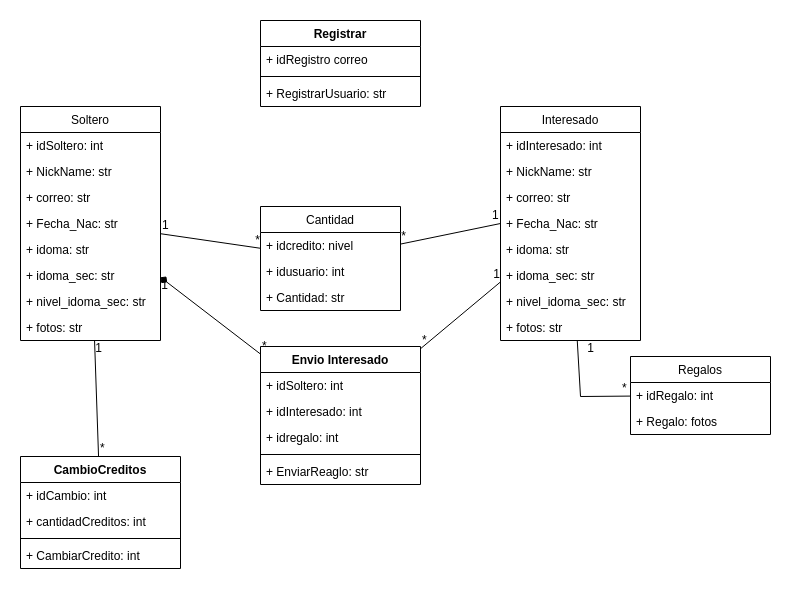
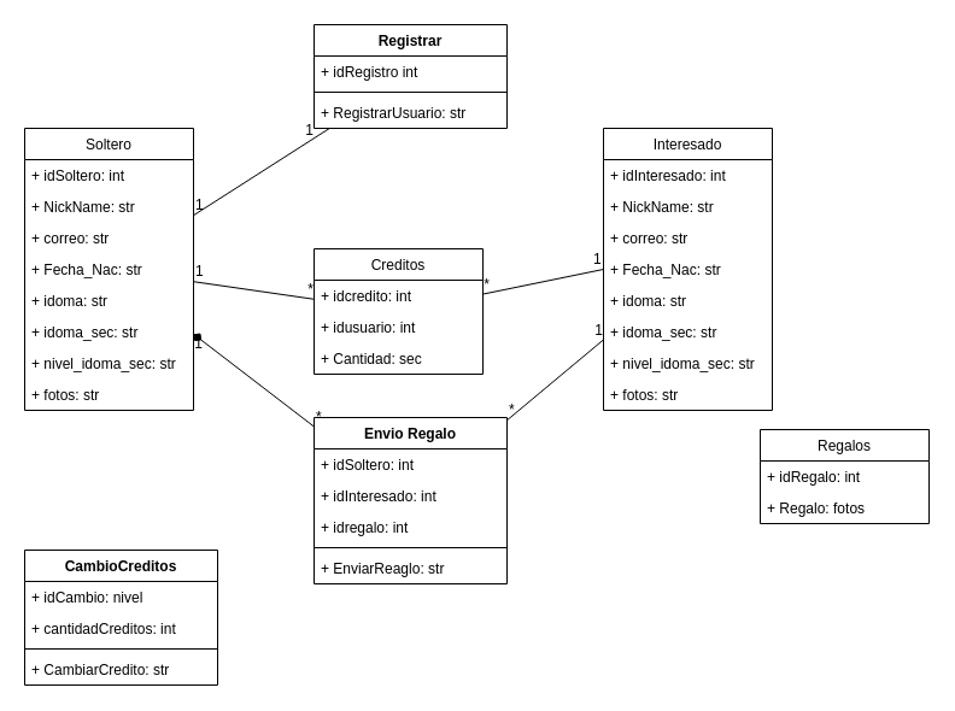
- <mxCell id="49" value="+ idRegistro correo" style="text;strokeColor=none;fillColor=none;align=left;verticalAlign=top;spacingLeft=4;spacingRight=4;overflow=hidden;rotatable=0;points=[[0,0.5],[1,0.5]];portConstraint=eastwest;" vertex="1" parent="48"><mxGeometry y="26" width="160" height="26" as="geometry" /></mxCell>
+ <mxCell id="49" value="+ idRegistro int" style="text;strokeColor=none;fillColor=none;align=left;verticalAlign=top;spacingLeft=4;spacingRight=4;overflow=hidden;rotatable=0;points=[[0,0.5],[1,0.5]];portConstraint=eastwest;" vertex="1" parent="48"><mxGeometry y="26" width="160" height="26" as="geometry" /></mxCell>
+ <mxCell id="52" value="" style="endArrow=none;html=1;rounded=0;targetPerimeterSpacing=0;strokeWidth=1;" edge="1" parent="1" source="2" target="48"><mxGeometry relative="1" as="geometry"><mxPoint x="160" y="116" as="sourcePoint" /><mxPoint x="320" y="116" as="targetPoint" /></mxGeometry></mxCell>
+ <mxCell id="53" value="1" style="resizable=0;html=1;align=left;verticalAlign=bottom;" connectable="0" vertex="1" parent="52"><mxGeometry x="-1" relative="1" as="geometry" /></mxCell>
+ <mxCell id="54" value="1" style="resizable=0;html=1;align=right;verticalAlign=bottom;" connectable="0" vertex="1" parent="52"><mxGeometry x="1" relative="1" as="geometry"><mxPoint x="-13" y="10" as="offset" /></mxGeometry></mxCell>
- <mxCell id="23" value="Cantidad" style="swimlane;fontStyle=0;childLayout=stackLayout;horizontal=1;startSize=26;fillColor=none;horizontalStack=0;resizeParent=1;resizeParentMax=0;resizeLast=0;collapsible=1;marginBottom=0;" vertex="1" parent="1"><mxGeometry x="260" y="206" width="140" height="104" as="geometry" /></mxCell>
+ <mxCell id="23" value="Creditos" style="swimlane;fontStyle=0;childLayout=stackLayout;horizontal=1;startSize=26;fillColor=none;horizontalStack=0;resizeParent=1;resizeParentMax=0;resizeLast=0;collapsible=1;marginBottom=0;" vertex="1" parent="1"><mxGeometry x="260" y="206" width="140" height="104" as="geometry" /></mxCell>
- <mxCell id="24" value="+ idcredito: nivel" style="text;strokeColor=none;fillColor=none;align=left;verticalAlign=top;spacingLeft=4;spacingRight=4;overflow=hidden;rotatable=0;points=[[0,0.5],[1,0.5]];portConstraint=eastwest;" vertex="1" parent="23"><mxGeometry y="26" width="140" height="26" as="geometry" /></mxCell>
+ <mxCell id="24" value="+ idcredito: int" style="text;strokeColor=none;fillColor=none;align=left;verticalAlign=top;spacingLeft=4;spacingRight=4;overflow=hidden;rotatable=0;points=[[0,0.5],[1,0.5]];portConstraint=eastwest;" vertex="1" parent="23"><mxGeometry y="26" width="140" height="26" as="geometry" /></mxCell>
- <mxCell id="26" value="+ Cantidad: str&#10;" style="text;strokeColor=none;fillColor=none;align=left;verticalAlign=top;spacingLeft=4;spacingRight=4;overflow=hidden;rotatable=0;points=[[0,0.5],[1,0.5]];portConstraint=eastwest;" vertex="1" parent="23"><mxGeometry y="78" width="140" height="26" as="geometry" /></mxCell>
+ <mxCell id="26" value="+ Cantidad: sec&#10;" style="text;strokeColor=none;fillColor=none;align=left;verticalAlign=top;spacingLeft=4;spacingRight=4;overflow=hidden;rotatable=0;points=[[0,0.5],[1,0.5]];portConstraint=eastwest;" vertex="1" parent="23"><mxGeometry y="78" width="140" height="26" as="geometry" /></mxCell>
- <mxCell id="36" value="Envio Interesado&#10;" style="swimlane;fontStyle=1;align=center;verticalAlign=top;childLayout=stackLayout;horizontal=1;startSize=26;horizontalStack=0;resizeParent=1;resizeParentMax=0;resizeLast=0;collapsible=1;marginBottom=0;" vertex="1" parent="1"><mxGeometry x="260" y="346" width="160" height="138" as="geometry" /></mxCell>
+ <mxCell id="36" value="Envio Regalo&#10;" style="swimlane;fontStyle=1;align=center;verticalAlign=top;childLayout=stackLayout;horizontal=1;startSize=26;horizontalStack=0;resizeParent=1;resizeParentMax=0;resizeLast=0;collapsible=1;marginBottom=0;" vertex="1" parent="1"><mxGeometry x="260" y="346" width="160" height="138" as="geometry" /></mxCell>
- <mxCell id="33" value="" style="endArrow=none;html=1;rounded=0;targetPerimeterSpacing=0;strokeWidth=1;" edge="1" parent="1" source="20" target="11"><mxGeometry relative="1" as="geometry"><mxPoint x="310" y="356" as="sourcePoint" /><mxPoint x="470" y="356" as="targetPoint" /><Array as="points"><mxPoint x="580" y="396" /></Array></mxGeometry></mxCell>
- <mxCell id="34" value="*" style="resizable=0;html=1;align=left;verticalAlign=bottom;" connectable="0" vertex="1" parent="33"><mxGeometry x="-1" relative="1" as="geometry"><mxPoint x="-10" as="offset" /></mxGeometry></mxCell>
- <mxCell id="35" value="1" style="resizable=0;html=1;align=right;verticalAlign=bottom;" connectable="0" vertex="1" parent="33"><mxGeometry x="1" relative="1" as="geometry"><mxPoint x="17" y="16" as="offset" /></mxGeometry></mxCell>
- <mxCell id="60" value="" style="endArrow=none;html=1;rounded=0;targetPerimeterSpacing=0;strokeWidth=1;" edge="1" parent="1" source="55" target="2"><mxGeometry relative="1" as="geometry"><mxPoint x="270" y="363.56" as="sourcePoint" /><mxPoint x="170" y="286.76" as="targetPoint" /></mxGeometry></mxCell>
- <mxCell id="61" value="*" style="resizable=0;html=1;align=left;verticalAlign=bottom;" connectable="0" vertex="1" parent="60"><mxGeometry x="-1" relative="1" as="geometry" /></mxCell>
- <mxCell id="62" value="1" style="resizable=0;html=1;align=right;verticalAlign=bottom;" connectable="0" vertex="1" parent="60"><mxGeometry x="1" relative="1" as="geometry"><mxPoint x="8" y="16" as="offset" /></mxGeometry></mxCell>
- <mxCell id="56" value="+ idCambio: int" style="text;strokeColor=none;fillColor=none;align=left;verticalAlign=top;spacingLeft=4;spacingRight=4;overflow=hidden;rotatable=0;points=[[0,0.5],[1,0.5]];portConstraint=eastwest;" vertex="1" parent="55"><mxGeometry y="26" width="160" height="26" as="geometry" /></mxCell>
+ <mxCell id="56" value="+ idCambio: nivel" style="text;strokeColor=none;fillColor=none;align=left;verticalAlign=top;spacingLeft=4;spacingRight=4;overflow=hidden;rotatable=0;points=[[0,0.5],[1,0.5]];portConstraint=eastwest;" vertex="1" parent="55"><mxGeometry y="26" width="160" height="26" as="geometry" /></mxCell>
- <mxCell id="59" value="+ CambiarCredito: int" style="text;strokeColor=none;fillColor=none;align=left;verticalAlign=top;spacingLeft=4;spacingRight=4;overflow=hidden;rotatable=0;points=[[0,0.5],[1,0.5]];portConstraint=eastwest;" vertex="1" parent="55"><mxGeometry y="86" width="160" height="26" as="geometry" /></mxCell>
+ <mxCell id="59" value="+ CambiarCredito: str" style="text;strokeColor=none;fillColor=none;align=left;verticalAlign=top;spacingLeft=4;spacingRight=4;overflow=hidden;rotatable=0;points=[[0,0.5],[1,0.5]];portConstraint=eastwest;" vertex="1" parent="55"><mxGeometry y="86" width="160" height="26" as="geometry" /></mxCell>
